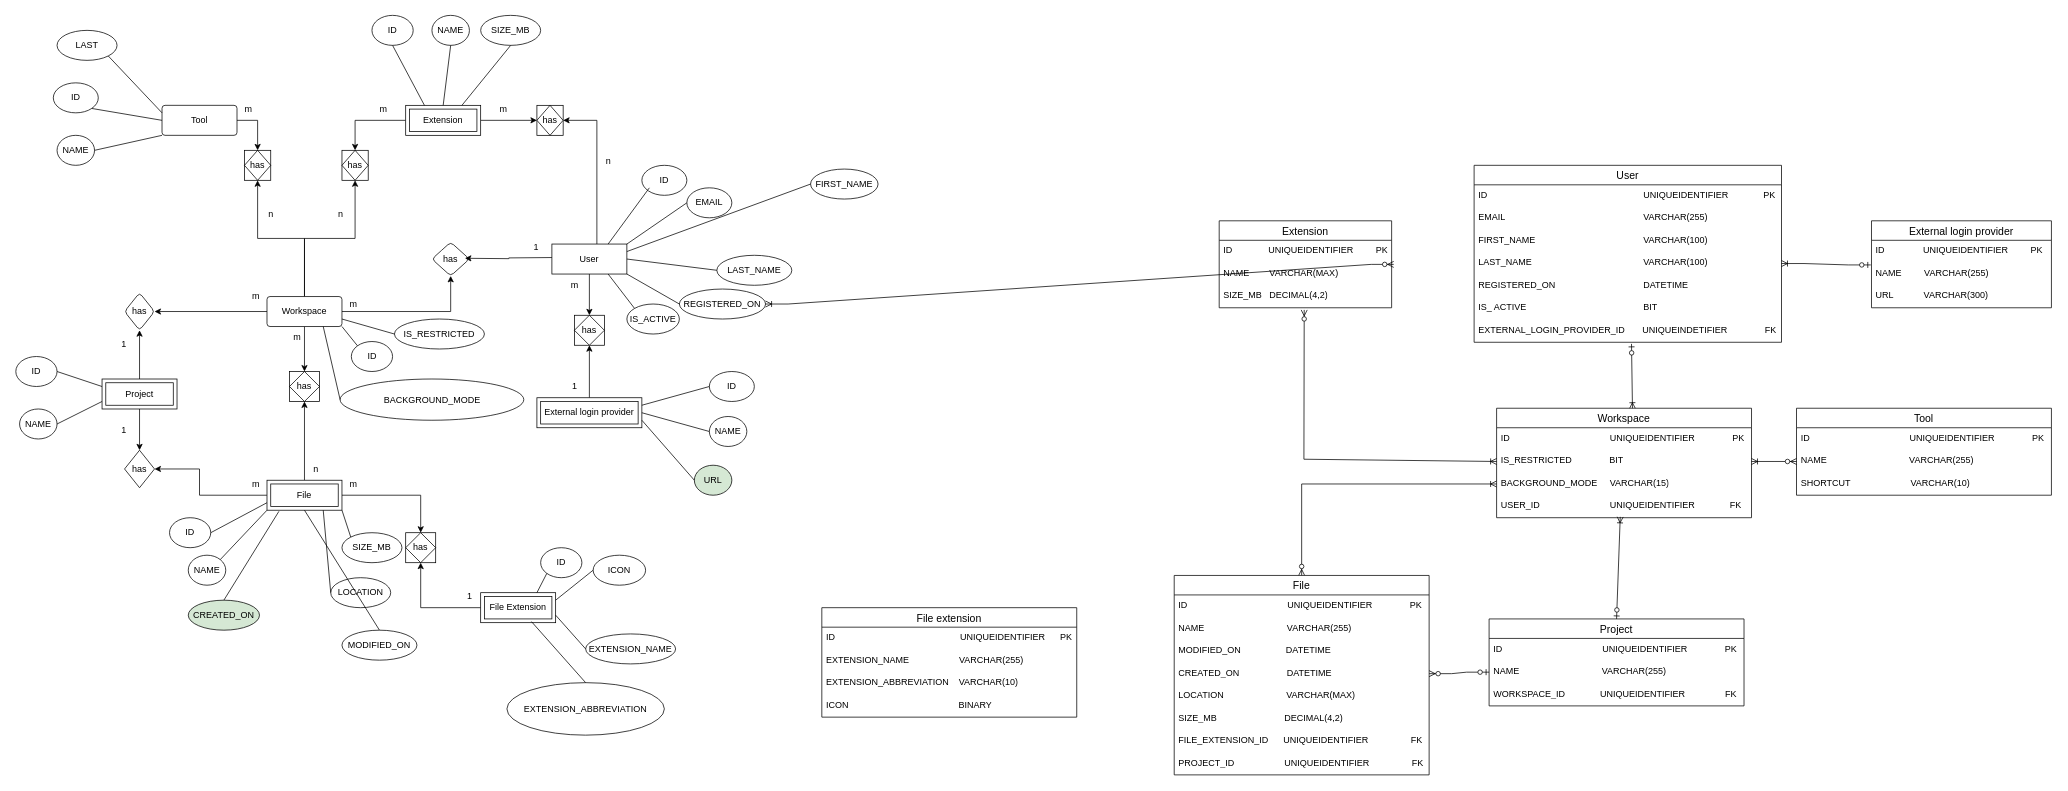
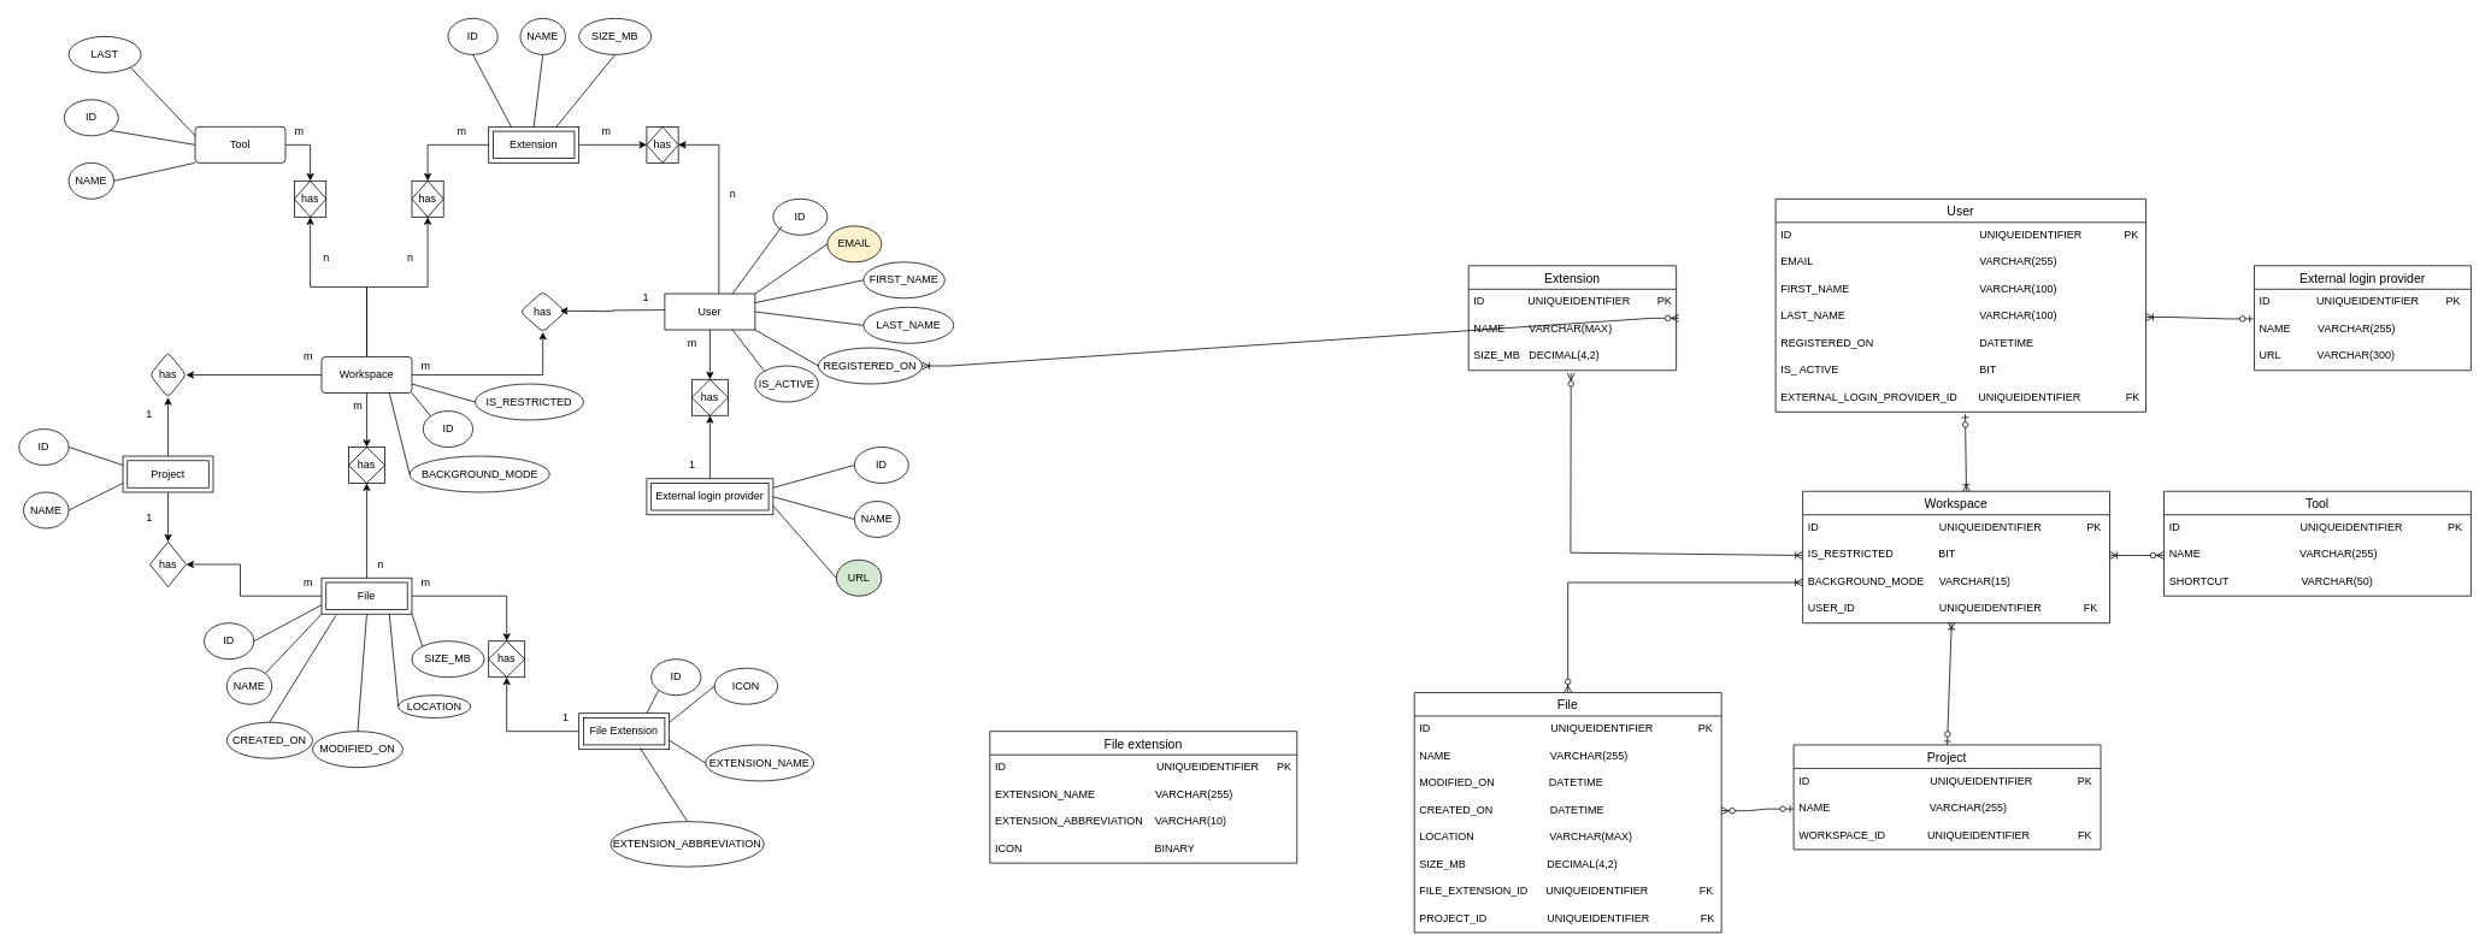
- <mxCell id="63" value="FIRST_NAME" style="ellipse;whiteSpace=wrap;html=1;" parent="1" vertex="1"><mxGeometry x="1080" y="225" width="90" height="40" as="geometry" /></mxCell>
+ <mxCell id="63" value="FIRST_NAME" style="ellipse;whiteSpace=wrap;html=1;" parent="1" vertex="1"><mxGeometry x="955" y="290" width="90" height="40" as="geometry" /></mxCell>
- <mxCell id="62" value="EMAIL" style="ellipse;whiteSpace=wrap;html=1;" parent="1" vertex="1"><mxGeometry x="915" y="250" width="60" height="40" as="geometry" /></mxCell>
+ <mxCell id="62" value="EMAIL" style="ellipse;whiteSpace=wrap;html=1;fillColor=#fff2cc;" parent="1" vertex="1"><mxGeometry x="915" y="250" width="60" height="40" as="geometry" /></mxCell>
- <mxCell id="131" value="&lt;span style=&quot;text-wrap-mode: nowrap;&quot;&gt;EXTERNAL_LOGIN_PROVIDER_ID&amp;nbsp; &amp;nbsp; &amp;nbsp; &amp;nbsp;UNIQUEINDETIFIER&amp;nbsp; &amp;nbsp; &amp;nbsp; &amp;nbsp; &amp;nbsp; &amp;nbsp; &amp;nbsp; &amp;nbsp;FK&lt;/span&gt;" style="text;strokeColor=none;fillColor=none;spacingLeft=4;spacingRight=4;overflow=hidden;rotatable=0;points=[[0,0.5],[1,0.5]];portConstraint=eastwest;fontSize=12;whiteSpace=wrap;html=1;" vertex="1" parent="124"><mxGeometry y="206" width="410" height="30" as="geometry" /></mxCell>
+ <mxCell id="131" value="&lt;span style=&quot;text-wrap-mode: nowrap;&quot;&gt;EXTERNAL_LOGIN_PROVIDER_ID&amp;nbsp; &amp;nbsp; &amp;nbsp; &amp;nbsp;UNIQUEIDENTIFIER&amp;nbsp; &amp;nbsp; &amp;nbsp; &amp;nbsp; &amp;nbsp; &amp;nbsp; &amp;nbsp; &amp;nbsp;FK&lt;/span&gt;" style="text;strokeColor=none;fillColor=none;spacingLeft=4;spacingRight=4;overflow=hidden;rotatable=0;points=[[0,0.5],[1,0.5]];portConstraint=eastwest;fontSize=12;whiteSpace=wrap;html=1;" vertex="1" parent="124"><mxGeometry y="206" width="410" height="30" as="geometry" /></mxCell>
- <mxCell id="110" value="BACKGROUND_MODE" style="ellipse;whiteSpace=wrap;html=1;" parent="1" vertex="1"><mxGeometry x="452.5" y="505" width="245" height="55" as="geometry" /></mxCell>
+ <mxCell id="110" value="BACKGROUND_MODE" style="ellipse;whiteSpace=wrap;html=1;" parent="1" vertex="1"><mxGeometry x="452.5" y="505" width="155" height="40" as="geometry" /></mxCell>
- <mxCell id="144" value="SHORTCUT&amp;nbsp; &amp;nbsp; &amp;nbsp; &amp;nbsp; &amp;nbsp; &amp;nbsp; &amp;nbsp; &amp;nbsp; &amp;nbsp; &amp;nbsp; &amp;nbsp; &amp;nbsp; VARCHAR(10)" style="text;strokeColor=none;fillColor=none;spacingLeft=4;spacingRight=4;overflow=hidden;rotatable=0;points=[[0,0.5],[1,0.5]];portConstraint=eastwest;fontSize=12;whiteSpace=wrap;html=1;" vertex="1" parent="141"><mxGeometry y="86" width="340" height="30" as="geometry" /></mxCell>
+ <mxCell id="144" value="SHORTCUT&amp;nbsp; &amp;nbsp; &amp;nbsp; &amp;nbsp; &amp;nbsp; &amp;nbsp; &amp;nbsp; &amp;nbsp; &amp;nbsp; &amp;nbsp; &amp;nbsp; &amp;nbsp; VARCHAR(50)" style="text;strokeColor=none;fillColor=none;spacingLeft=4;spacingRight=4;overflow=hidden;rotatable=0;points=[[0,0.5],[1,0.5]];portConstraint=eastwest;fontSize=12;whiteSpace=wrap;html=1;" vertex="1" parent="141"><mxGeometry y="86" width="340" height="30" as="geometry" /></mxCell>
- <mxCell id="90" value="LOCATION" style="ellipse;whiteSpace=wrap;html=1;" parent="1" vertex="1"><mxGeometry x="440" y="770" width="80" height="40" as="geometry" /></mxCell>
+ <mxCell id="90" value="LOCATION" style="ellipse;whiteSpace=wrap;html=1;" parent="1" vertex="1"><mxGeometry x="440" y="770" width="80" height="25" as="geometry" /></mxCell>
- <mxCell id="88" value="CREATED_ON" style="ellipse;whiteSpace=wrap;html=1;fillColor=#d5e8d4;" parent="1" vertex="1"><mxGeometry x="250" y="800" width="95" height="40" as="geometry" /></mxCell>
+ <mxCell id="88" value="CREATED_ON" style="ellipse;whiteSpace=wrap;html=1;" parent="1" vertex="1"><mxGeometry x="250" y="800" width="95" height="40" as="geometry" /></mxCell>
- <mxCell id="89" value="MODIFIED_ON" style="ellipse;whiteSpace=wrap;html=1;" parent="1" vertex="1"><mxGeometry x="455" y="840" width="100" height="40" as="geometry" /></mxCell>
+ <mxCell id="89" value="MODIFIED_ON" style="ellipse;whiteSpace=wrap;html=1;" parent="1" vertex="1"><mxGeometry x="345" y="810" width="100" height="40" as="geometry" /></mxCell>
- <mxCell id="76" value="EXTENSION_NAME" style="ellipse;whiteSpace=wrap;html=1;" parent="1" vertex="1"><mxGeometry x="780" y="845" width="120" height="40" as="geometry" /></mxCell>
+ <mxCell id="76" value="EXTENSION_NAME" style="ellipse;whiteSpace=wrap;html=1;" parent="1" vertex="1"><mxGeometry x="780" y="825" width="120" height="40" as="geometry" /></mxCell>
- <mxCell id="75" value="EXTENSION_ABBREVIATION" style="ellipse;whiteSpace=wrap;html=1;" parent="1" vertex="1"><mxGeometry x="675" y="910" width="210" height="70" as="geometry" /></mxCell>
+ <mxCell id="75" value="EXTENSION_ABBREVIATION" style="ellipse;whiteSpace=wrap;html=1;" parent="1" vertex="1"><mxGeometry x="675" y="910" width="170" height="50" as="geometry" /></mxCell>
